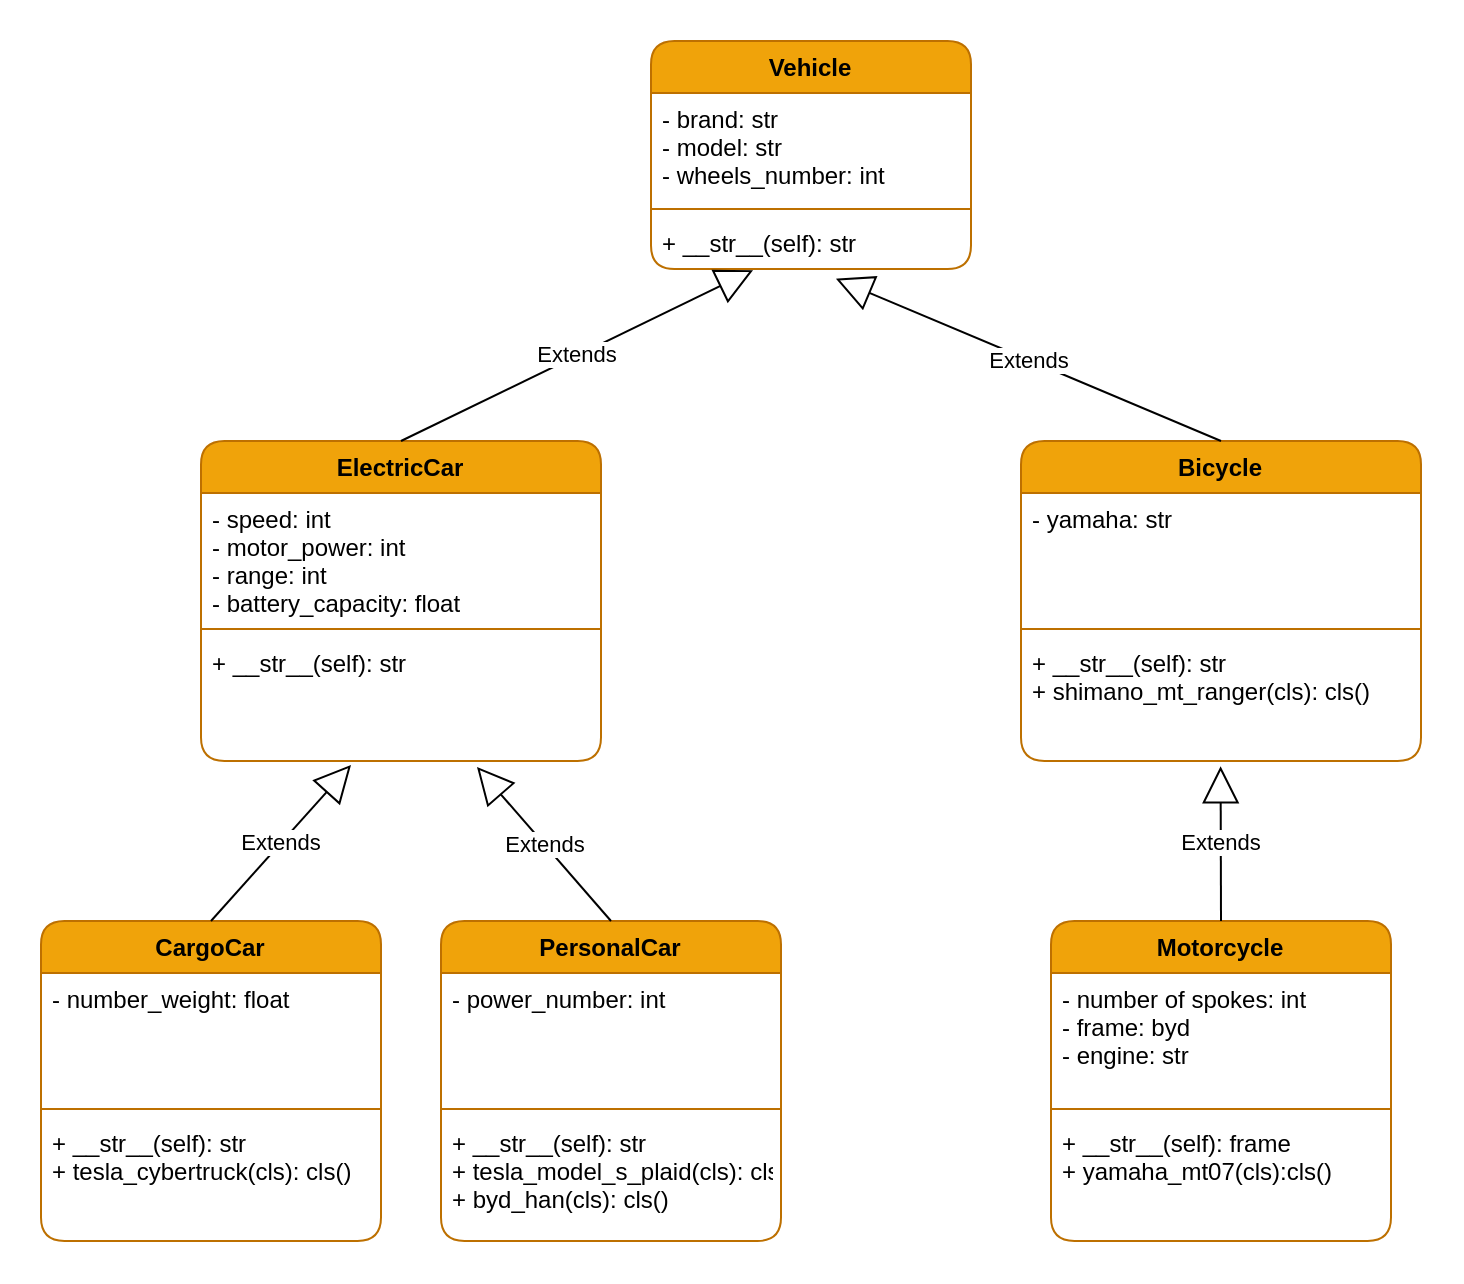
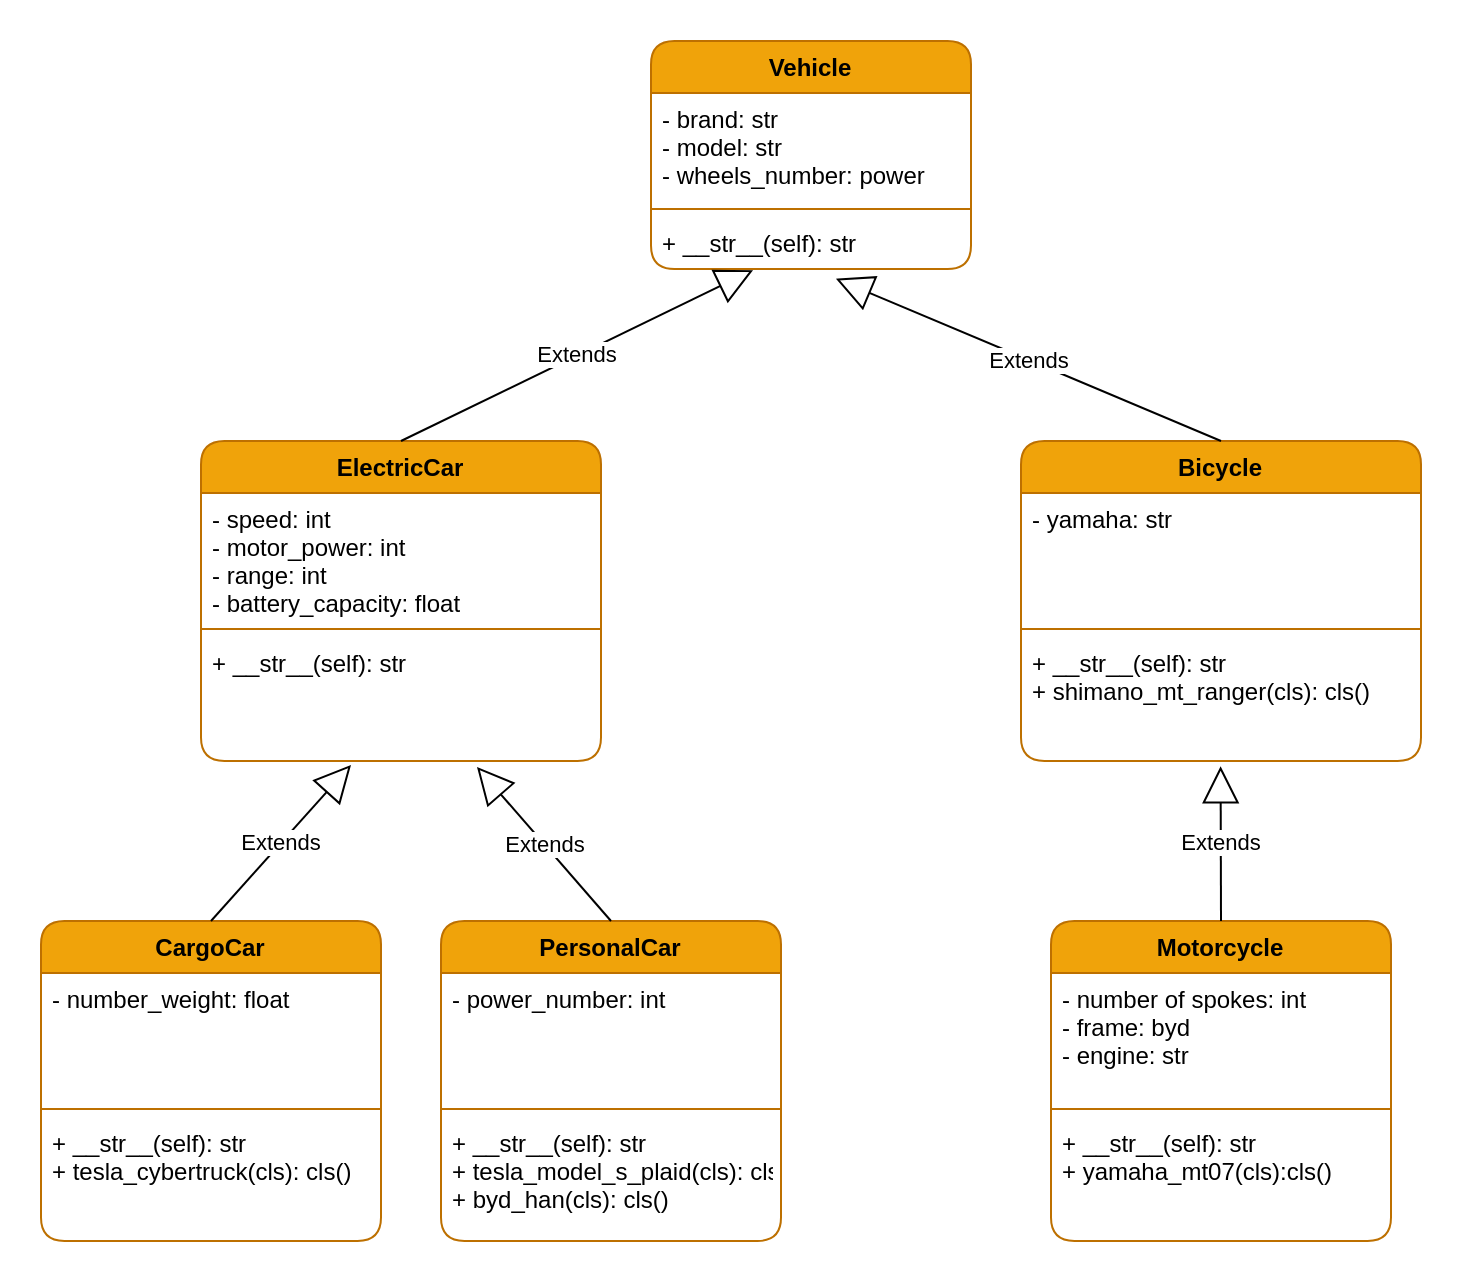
- <mxCell id="3" value="- brand: str&#10;- model: str&#10;- wheels_number: int" style="text;strokeColor=none;fillColor=none;align=left;verticalAlign=top;spacingLeft=4;spacingRight=4;overflow=hidden;rotatable=0;points=[[0,0.5],[1,0.5]];portConstraint=eastwest;rounded=1;swimlaneFillColor=none;" vertex="1" parent="2"><mxGeometry y="26" width="160" height="54" as="geometry" /></mxCell>
+ <mxCell id="3" value="- brand: str&#10;- model: str&#10;- wheels_number: power" style="text;strokeColor=none;fillColor=none;align=left;verticalAlign=top;spacingLeft=4;spacingRight=4;overflow=hidden;rotatable=0;points=[[0,0.5],[1,0.5]];portConstraint=eastwest;rounded=1;swimlaneFillColor=none;" vertex="1" parent="2"><mxGeometry y="26" width="160" height="54" as="geometry" /></mxCell>
- <mxCell id="29" value="+ __str__(self): frame&#10;+ yamaha_mt07(cls):cls()" style="text;strokeColor=none;fillColor=none;align=left;verticalAlign=top;spacingLeft=4;spacingRight=4;overflow=hidden;rotatable=0;points=[[0,0.5],[1,0.5]];portConstraint=eastwest;rounded=1;swimlaneFillColor=none;" vertex="1" parent="26"><mxGeometry y="98" width="170" height="62" as="geometry" /></mxCell>
+ <mxCell id="29" value="+ __str__(self): str&#10;+ yamaha_mt07(cls):cls()" style="text;strokeColor=none;fillColor=none;align=left;verticalAlign=top;spacingLeft=4;spacingRight=4;overflow=hidden;rotatable=0;points=[[0,0.5],[1,0.5]];portConstraint=eastwest;rounded=1;swimlaneFillColor=none;" vertex="1" parent="26"><mxGeometry y="98" width="170" height="62" as="geometry" /></mxCell>
